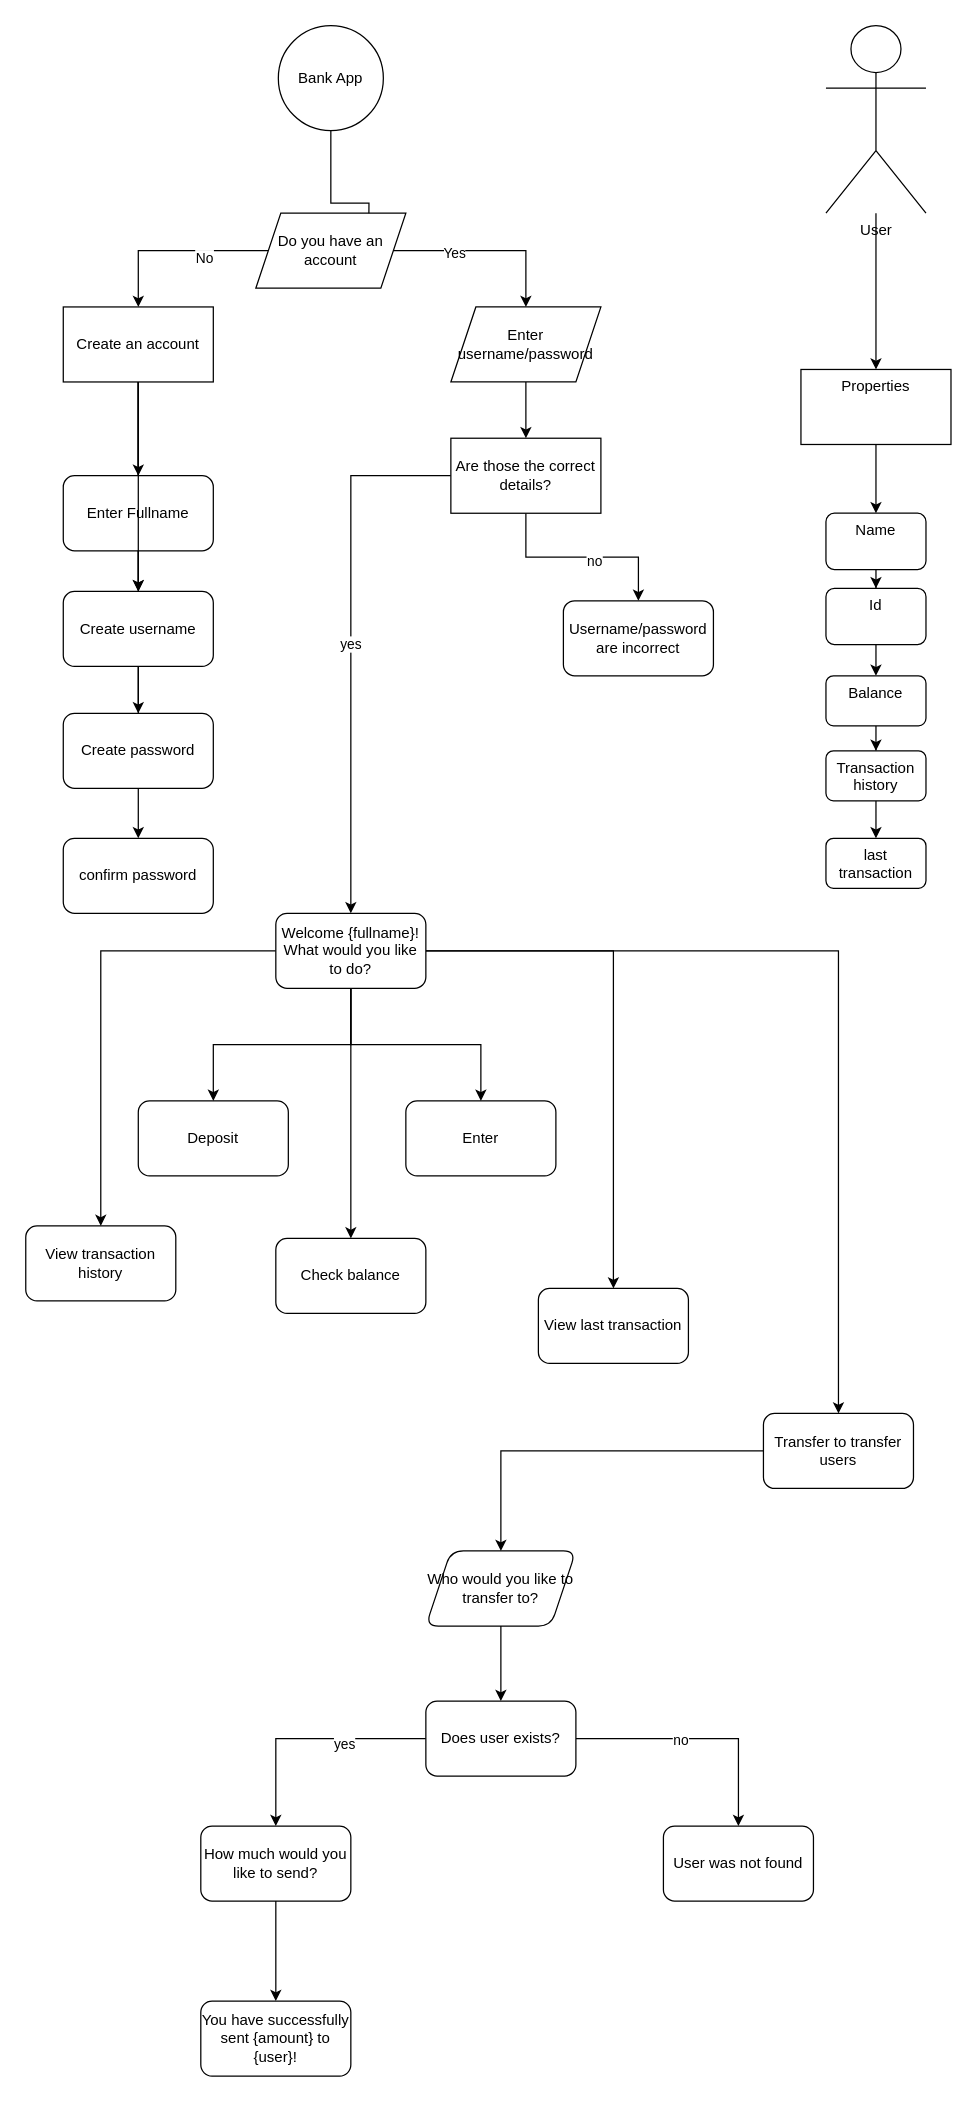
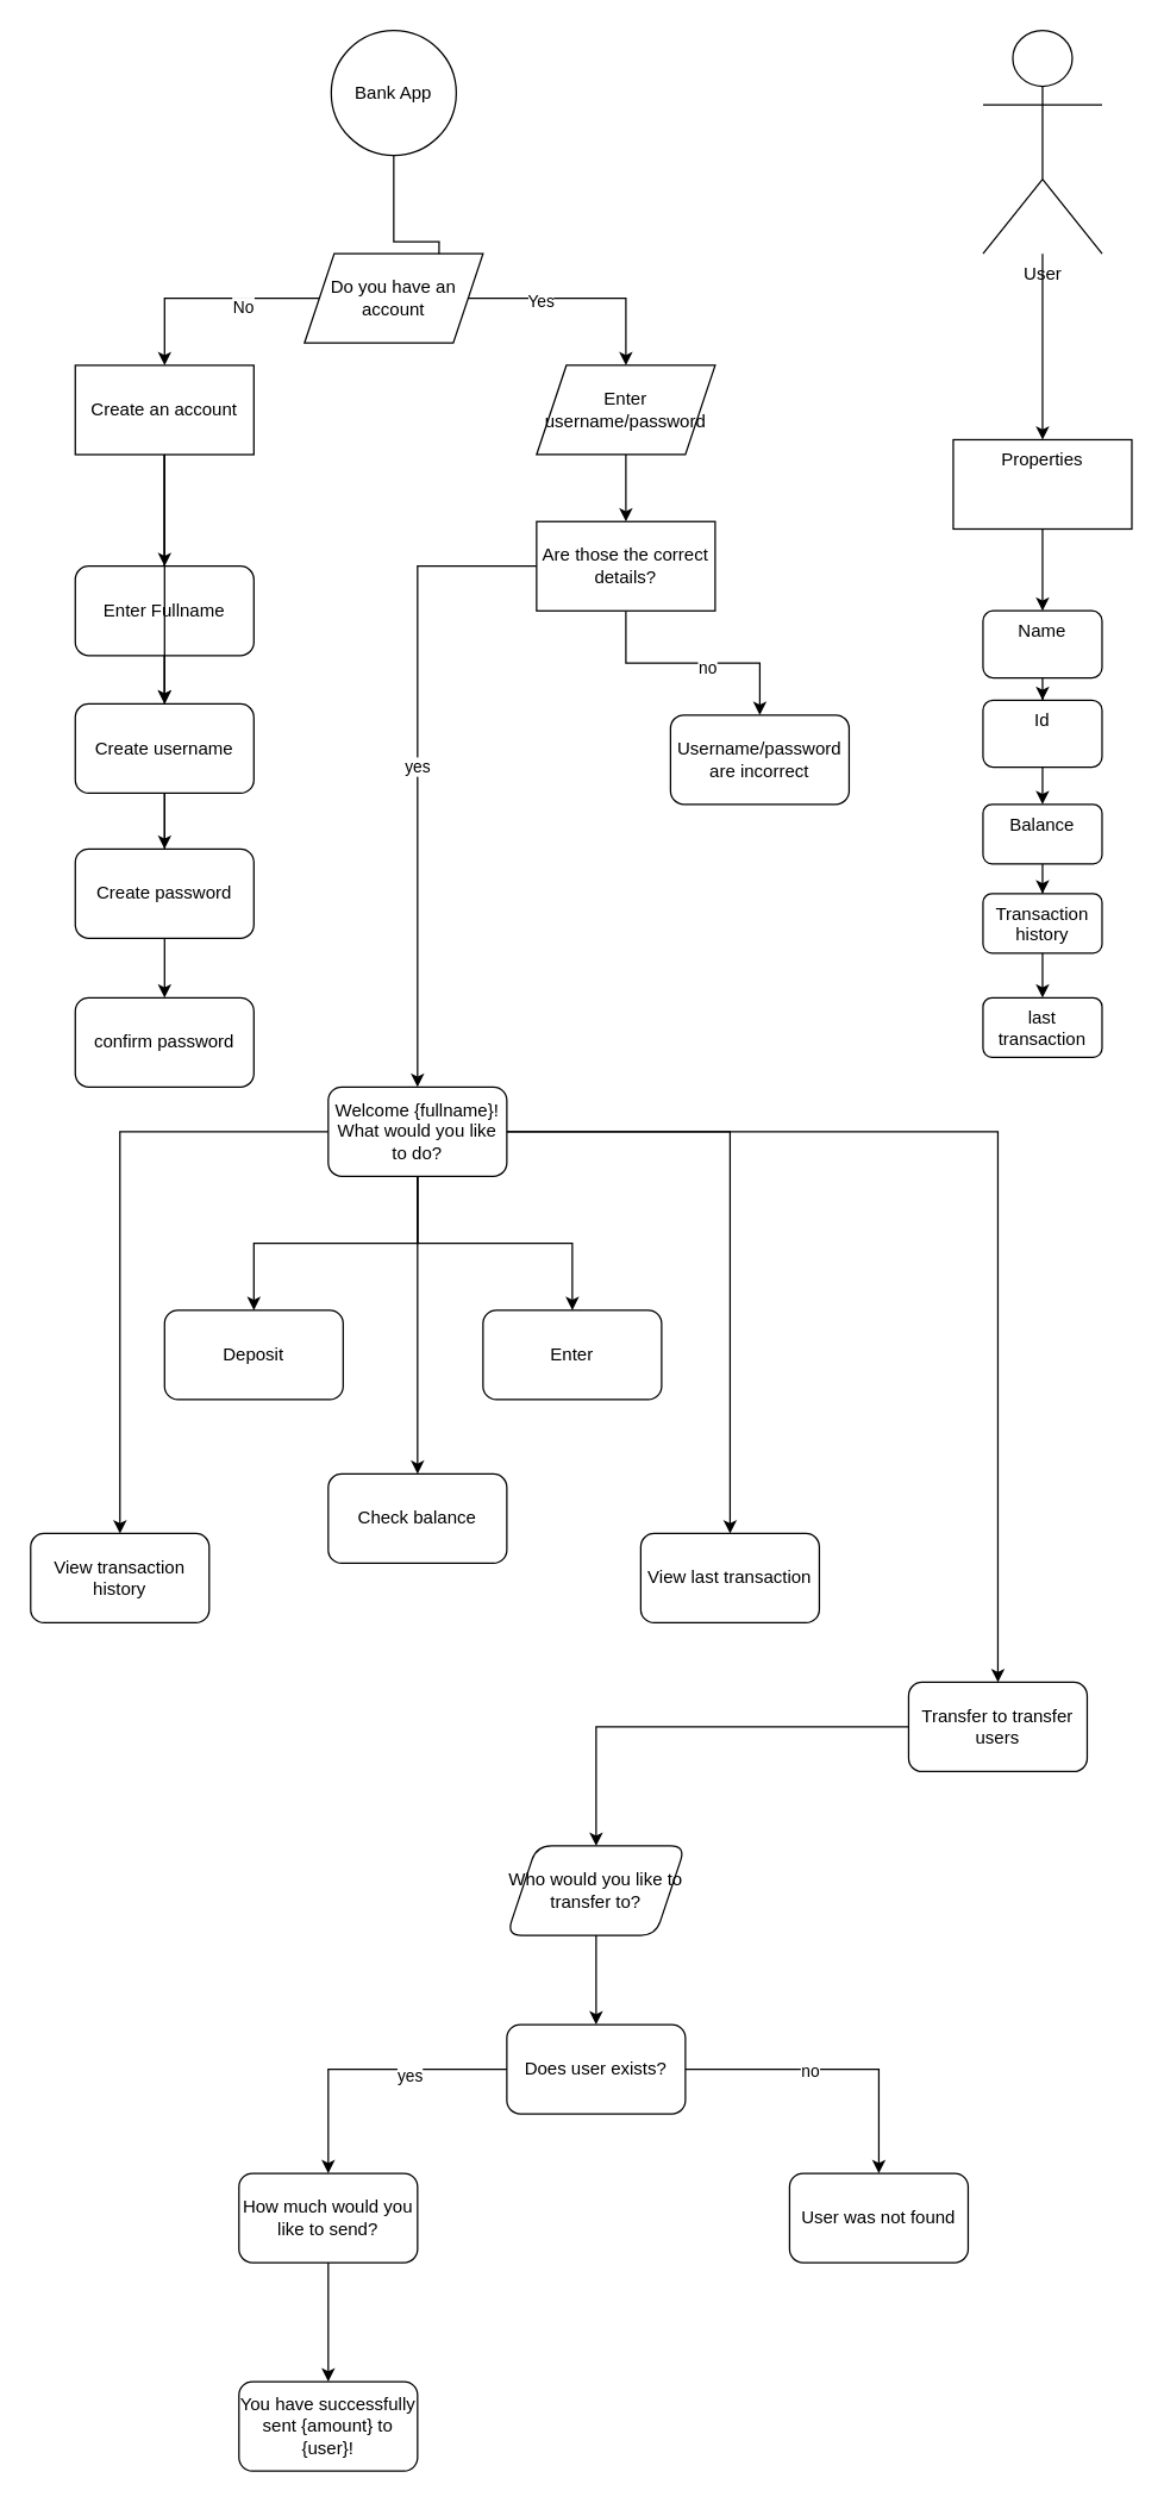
- <mxCell id="50" value="View transaction history" style="whiteSpace=wrap;html=1;rounded=1;" vertex="1" parent="1"><mxGeometry x="20" y="980" width="120" height="60" as="geometry" /></mxCell>
+ <mxCell id="50" value="View transaction history" style="whiteSpace=wrap;html=1;rounded=1;" vertex="1" parent="1"><mxGeometry x="20" y="1030" width="120" height="60" as="geometry" /></mxCell>
